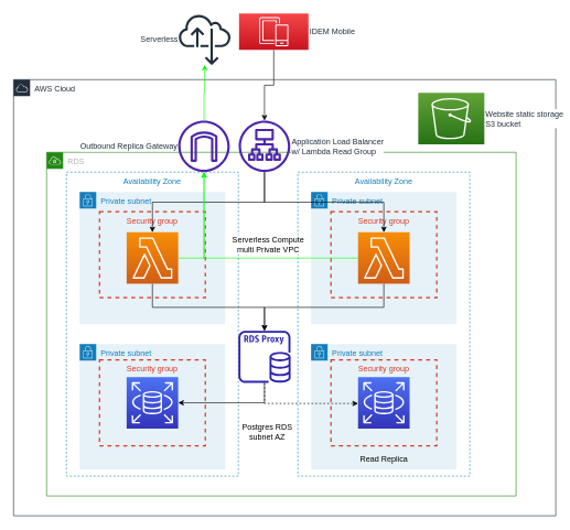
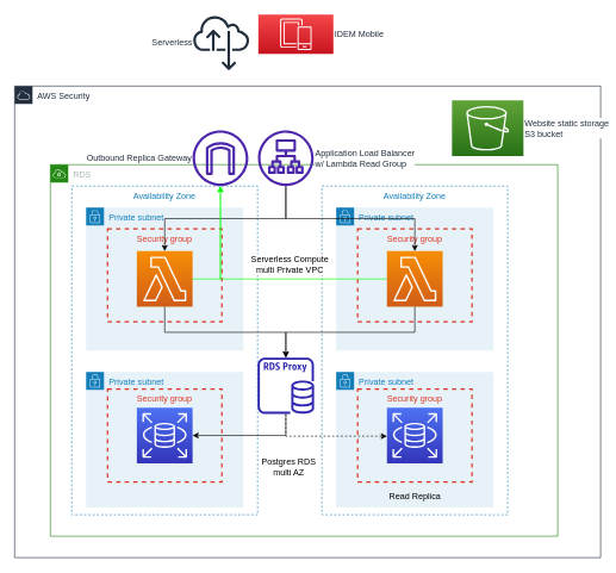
- <mxCell id="29" value="" style="edgeStyle=orthogonalEdgeStyle;rounded=0;orthogonalLoop=1;jettySize=auto;html=1;startArrow=classic;startFill=1;endArrow=none;endFill=0;strokeWidth=1;strokeColor=#00FF00;" edge="1" parent="1" source="30" target="4"><mxGeometry relative="1" as="geometry" /></mxCell>
- <mxCell id="34" style="edgeStyle=orthogonalEdgeStyle;rounded=0;orthogonalLoop=1;jettySize=auto;html=1;exitX=0.5;exitY=1;exitDx=0;exitDy=0;exitPerimeter=0;fontColor=#FF0000;startArrow=none;startFill=0;endArrow=classic;endFill=1;strokeColor=#000000;strokeWidth=1;" edge="1" parent="1" source="35" target="23"><mxGeometry relative="1" as="geometry" /></mxCell>
- <mxCell id="5" value="AWS Cloud" style="points=[[0,0],[0.25,0],[0.5,0],[0.75,0],[1,0],[1,0.25],[1,0.5],[1,0.75],[1,1],[0.75,1],[0.5,1],[0.25,1],[0,1],[0,0.75],[0,0.5],[0,0.25]];outlineConnect=0;gradientColor=none;html=1;whiteSpace=wrap;fontSize=12;fontStyle=0;container=0;pointerEvents=0;collapsible=0;recursiveResize=0;shape=mxgraph.aws4.group;grIcon=mxgraph.aws4.group_aws_cloud;strokeColor=#232F3E;fillColor=none;verticalAlign=top;align=left;spacingLeft=30;fontColor=#232F3E;dashed=0;" vertex="1" parent="1"><mxGeometry x="20" y="120" width="820" height="660" as="geometry" /></mxCell>
+ <mxCell id="5" value="AWS Security" style="points=[[0,0],[0.25,0],[0.5,0],[0.75,0],[1,0],[1,0.25],[1,0.5],[1,0.75],[1,1],[0.75,1],[0.5,1],[0.25,1],[0,1],[0,0.75],[0,0.5],[0,0.25]];outlineConnect=0;gradientColor=none;html=1;whiteSpace=wrap;fontSize=12;fontStyle=0;container=0;pointerEvents=0;collapsible=0;recursiveResize=0;shape=mxgraph.aws4.group;grIcon=mxgraph.aws4.group_aws_cloud;strokeColor=#232F3E;fillColor=none;verticalAlign=top;align=left;spacingLeft=30;fontColor=#232F3E;dashed=0;" vertex="1" parent="1"><mxGeometry x="20" y="120" width="820" height="660" as="geometry" /></mxCell>
- <mxCell id="36" value="Postgres RDS&amp;nbsp;&lt;br&gt;subnet AZ&amp;nbsp;" style="text;html=1;align=center;verticalAlign=middle;resizable=0;points=[];autosize=1;strokeColor=none;fillColor=none;fontColor=#000000;" vertex="1" parent="1"><mxGeometry x="355" y="634" width="100" height="40" as="geometry" /></mxCell>
+ <mxCell id="36" value="Postgres RDS&amp;nbsp;&lt;br&gt;multi AZ&amp;nbsp;" style="text;html=1;align=center;verticalAlign=middle;resizable=0;points=[];autosize=1;strokeColor=none;fillColor=none;fontColor=#000000;" vertex="1" parent="1"><mxGeometry x="355" y="634" width="100" height="40" as="geometry" /></mxCell>
